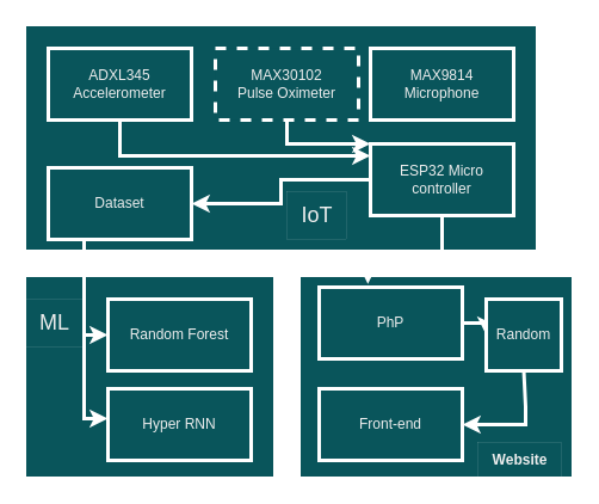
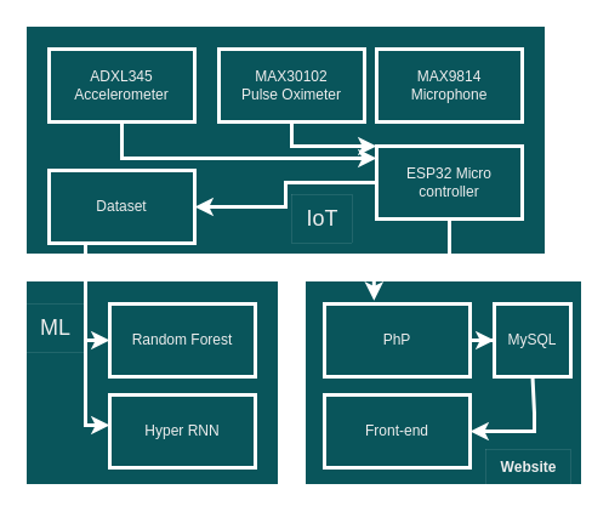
- <mxCell id="4" value="MAX30102&lt;br&gt;Pulse Oximeter" style="rounded=0;whiteSpace=wrap;html=1;labelBackgroundColor=none;fillColor=#09555B;strokeColor=#FFFFFF;fontColor=#EEEEEE;strokeWidth=3;dashed=1;" vertex="1" parent="1"><mxGeometry x="180" y="40" width="120" height="60" as="geometry" /></mxCell>
+ <mxCell id="4" value="MAX30102&lt;br&gt;Pulse Oximeter" style="rounded=0;whiteSpace=wrap;html=1;labelBackgroundColor=none;fillColor=#09555B;strokeColor=#FFFFFF;fontColor=#EEEEEE;strokeWidth=3;" vertex="1" parent="1"><mxGeometry x="180" y="40" width="120" height="60" as="geometry" /></mxCell>
- <mxCell id="17" value="PhP" style="rounded=0;whiteSpace=wrap;html=1;labelBackgroundColor=none;fillColor=#09555B;strokeColor=#FFFFFF;fontColor=#EEEEEE;strokeWidth=3;" vertex="1" parent="1"><mxGeometry x="267" y="240" width="120" height="60" as="geometry" /></mxCell>
+ <mxCell id="17" value="PhP" style="rounded=0;whiteSpace=wrap;html=1;labelBackgroundColor=none;fillColor=#09555B;strokeColor=#FFFFFF;fontColor=#EEEEEE;strokeWidth=3;" vertex="1" parent="1"><mxGeometry x="267" y="250" width="120" height="60" as="geometry" /></mxCell>
- <mxCell id="18" value="Random" style="rounded=0;whiteSpace=wrap;html=1;labelBackgroundColor=none;fillColor=#09555B;strokeColor=#FFFFFF;fontColor=#EEEEEE;strokeWidth=3;" vertex="1" parent="1"><mxGeometry x="407" y="250" width="63" height="60" as="geometry" /></mxCell>
+ <mxCell id="18" value="MySQL" style="rounded=0;whiteSpace=wrap;html=1;labelBackgroundColor=none;fillColor=#09555B;strokeColor=#FFFFFF;fontColor=#EEEEEE;strokeWidth=3;" vertex="1" parent="1"><mxGeometry x="407" y="250" width="63" height="60" as="geometry" /></mxCell>
